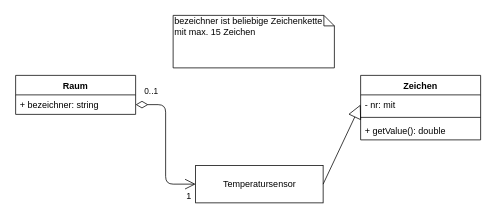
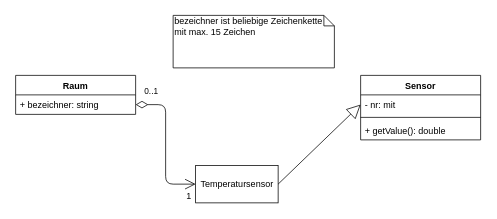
- <mxCell id="5" value="Zeichen" style="swimlane;fontStyle=1;align=center;verticalAlign=top;childLayout=stackLayout;horizontal=1;startSize=26;horizontalStack=0;resizeParent=1;resizeParentMax=0;resizeLast=0;collapsible=1;marginBottom=0;" vertex="1" parent="1"><mxGeometry x="480" y="100" width="160" height="86" as="geometry" /></mxCell>
+ <mxCell id="5" value="Sensor" style="swimlane;fontStyle=1;align=center;verticalAlign=top;childLayout=stackLayout;horizontal=1;startSize=26;horizontalStack=0;resizeParent=1;resizeParentMax=0;resizeLast=0;collapsible=1;marginBottom=0;" vertex="1" parent="1"><mxGeometry x="480" y="100" width="160" height="86" as="geometry" /></mxCell>
- <mxCell id="4" value="Temperatursensor" style="html=1;" vertex="1" parent="1"><mxGeometry x="260" y="220" width="170" height="50" as="geometry" /></mxCell>
+ <mxCell id="4" value="Temperatursensor" style="html=1;" vertex="1" parent="1"><mxGeometry x="260" y="220" width="110" height="50" as="geometry" /></mxCell>
